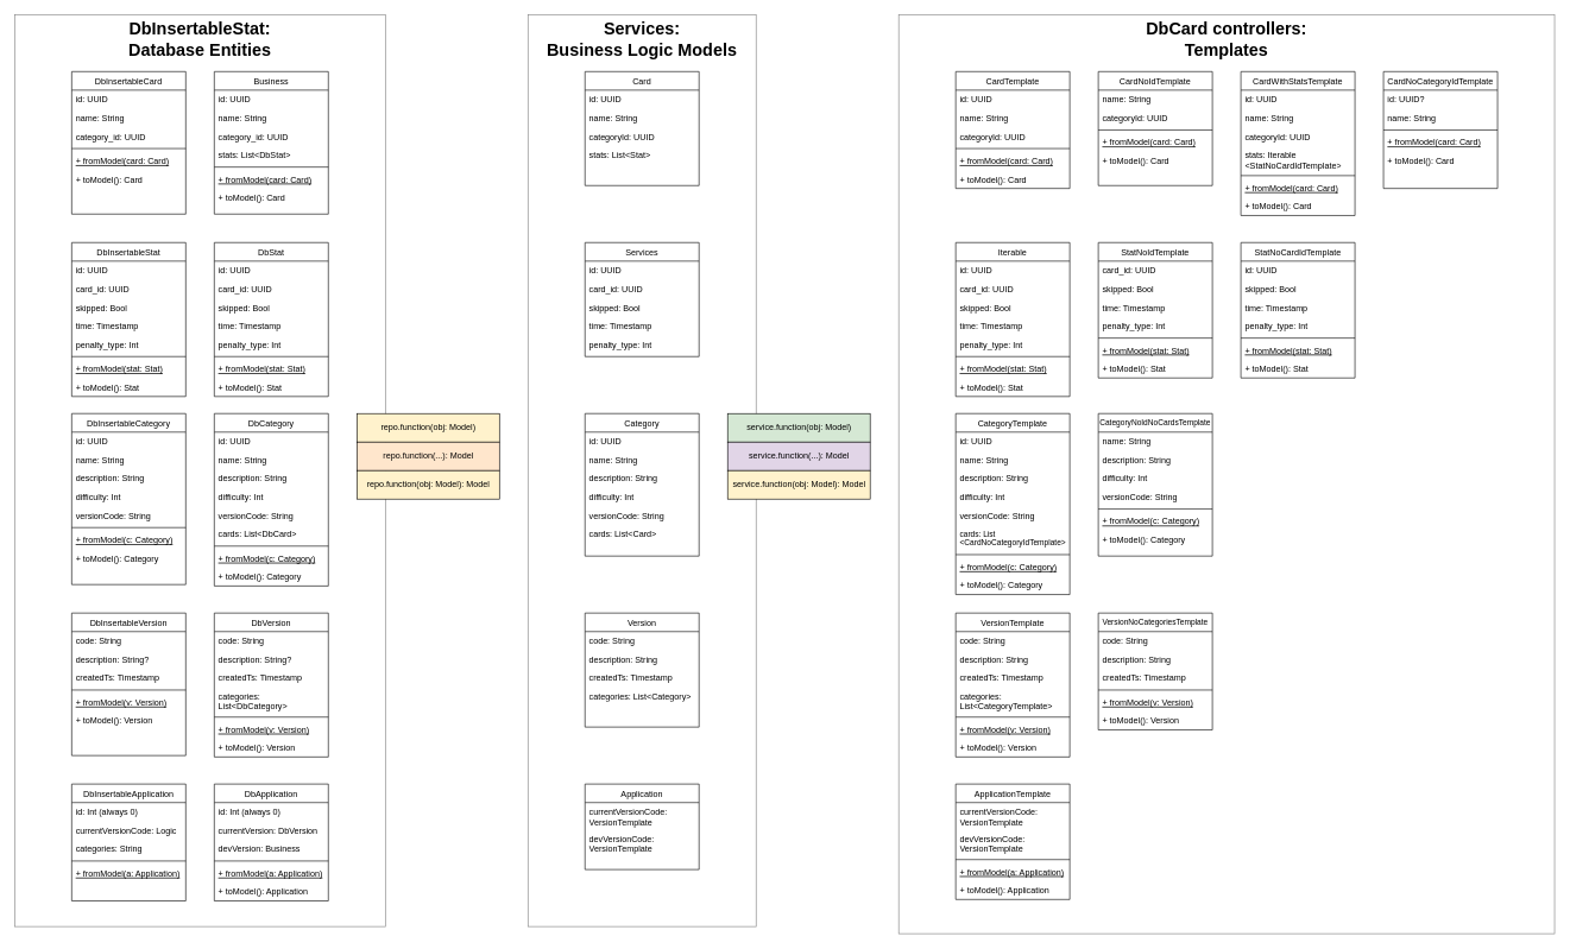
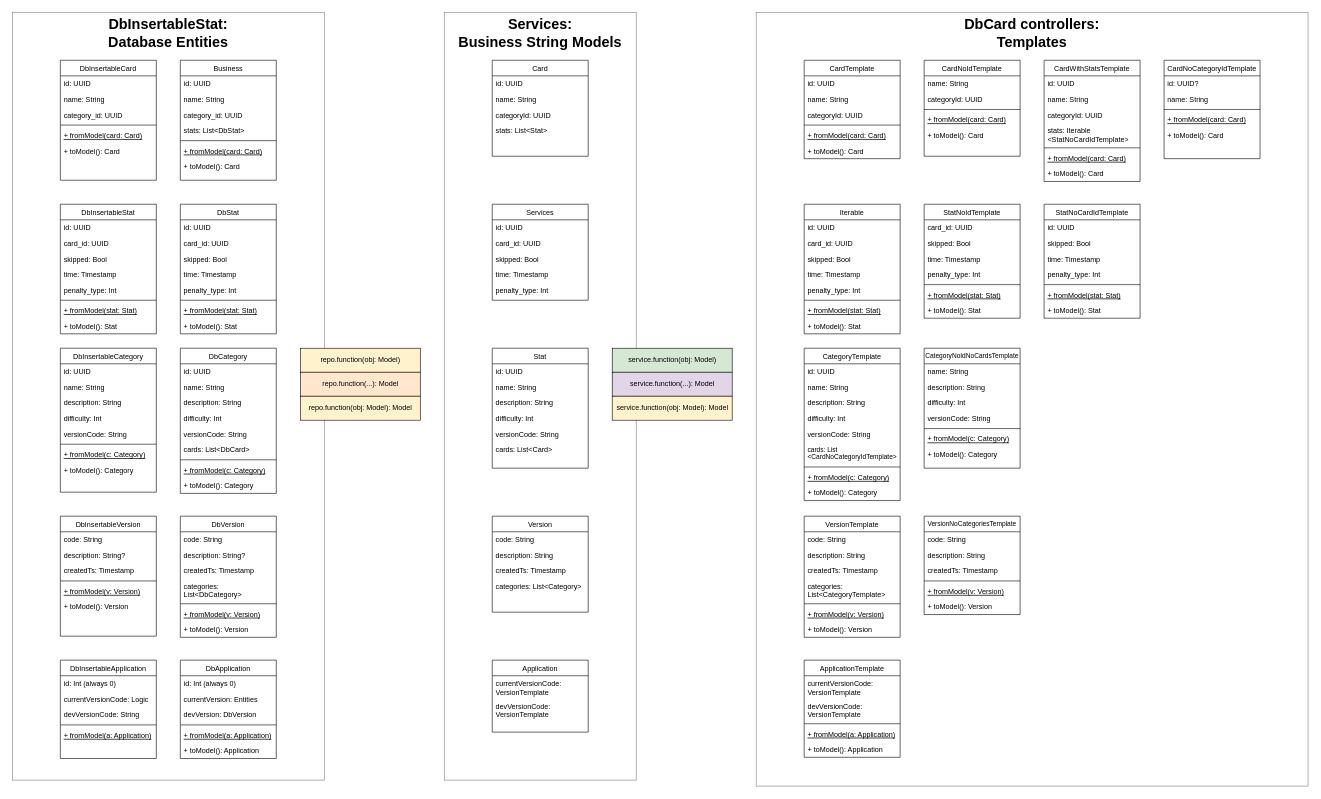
- <mxCell id="3" value="&lt;div&gt;Services:&lt;br&gt;&lt;/div&gt;&lt;div&gt;Business Logic Models&lt;/div&gt;" style="rounded=0;whiteSpace=wrap;html=1;fontSize=24;opacity=50;fontStyle=1;verticalAlign=top;" parent="1" vertex="1"><mxGeometry x="740" y="20" width="320" height="1280" as="geometry" /></mxCell>
+ <mxCell id="3" value="&lt;div&gt;Services:&lt;br&gt;&lt;/div&gt;&lt;div&gt;Business String Models&lt;/div&gt;" style="rounded=0;whiteSpace=wrap;html=1;fontSize=24;opacity=50;fontStyle=1;verticalAlign=top;" parent="1" vertex="1"><mxGeometry x="740" y="20" width="320" height="1280" as="geometry" /></mxCell>
- <mxCell id="189" value="Category" style="swimlane;fontStyle=0;align=center;verticalAlign=top;childLayout=stackLayout;horizontal=1;startSize=26;horizontalStack=0;resizeParent=1;resizeLast=0;collapsible=1;marginBottom=0;rounded=0;shadow=0;strokeWidth=1;" parent="1" vertex="1"><mxGeometry x="820" y="580" width="160" height="200" as="geometry"><mxRectangle x="200" y="80" width="160" height="26" as="alternateBounds" /></mxGeometry></mxCell>
+ <mxCell id="189" value="Stat" style="swimlane;fontStyle=0;align=center;verticalAlign=top;childLayout=stackLayout;horizontal=1;startSize=26;horizontalStack=0;resizeParent=1;resizeLast=0;collapsible=1;marginBottom=0;rounded=0;shadow=0;strokeWidth=1;" parent="1" vertex="1"><mxGeometry x="820" y="580" width="160" height="200" as="geometry"><mxRectangle x="200" y="80" width="160" height="26" as="alternateBounds" /></mxGeometry></mxCell>
- <mxCell id="99" value="currentVersion: DbVersion" style="text;align=left;verticalAlign=top;spacingLeft=4;spacingRight=4;overflow=hidden;rotatable=0;points=[[0,0.5],[1,0.5]];portConstraint=eastwest;" parent="97" vertex="1"><mxGeometry y="52" width="160" height="26" as="geometry" /></mxCell>
+ <mxCell id="99" value="currentVersion: Entities" style="text;align=left;verticalAlign=top;spacingLeft=4;spacingRight=4;overflow=hidden;rotatable=0;points=[[0,0.5],[1,0.5]];portConstraint=eastwest;" parent="97" vertex="1"><mxGeometry y="52" width="160" height="26" as="geometry" /></mxCell>
- <mxCell id="40" value="categories: String" style="text;align=left;verticalAlign=top;spacingLeft=4;spacingRight=4;overflow=hidden;rotatable=0;points=[[0,0.5],[1,0.5]];portConstraint=eastwest;" parent="37" vertex="1"><mxGeometry y="78" width="160" height="26" as="geometry" /></mxCell>
+ <mxCell id="40" value="devVersionCode: String" style="text;align=left;verticalAlign=top;spacingLeft=4;spacingRight=4;overflow=hidden;rotatable=0;points=[[0,0.5],[1,0.5]];portConstraint=eastwest;" parent="37" vertex="1"><mxGeometry y="78" width="160" height="26" as="geometry" /></mxCell>
- <mxCell id="100" value="devVersion: Business" style="text;align=left;verticalAlign=top;spacingLeft=4;spacingRight=4;overflow=hidden;rotatable=0;points=[[0,0.5],[1,0.5]];portConstraint=eastwest;" parent="97" vertex="1"><mxGeometry y="78" width="160" height="26" as="geometry" /></mxCell>
+ <mxCell id="100" value="devVersion: DbVersion" style="text;align=left;verticalAlign=top;spacingLeft=4;spacingRight=4;overflow=hidden;rotatable=0;points=[[0,0.5],[1,0.5]];portConstraint=eastwest;" parent="97" vertex="1"><mxGeometry y="78" width="160" height="26" as="geometry" /></mxCell>
